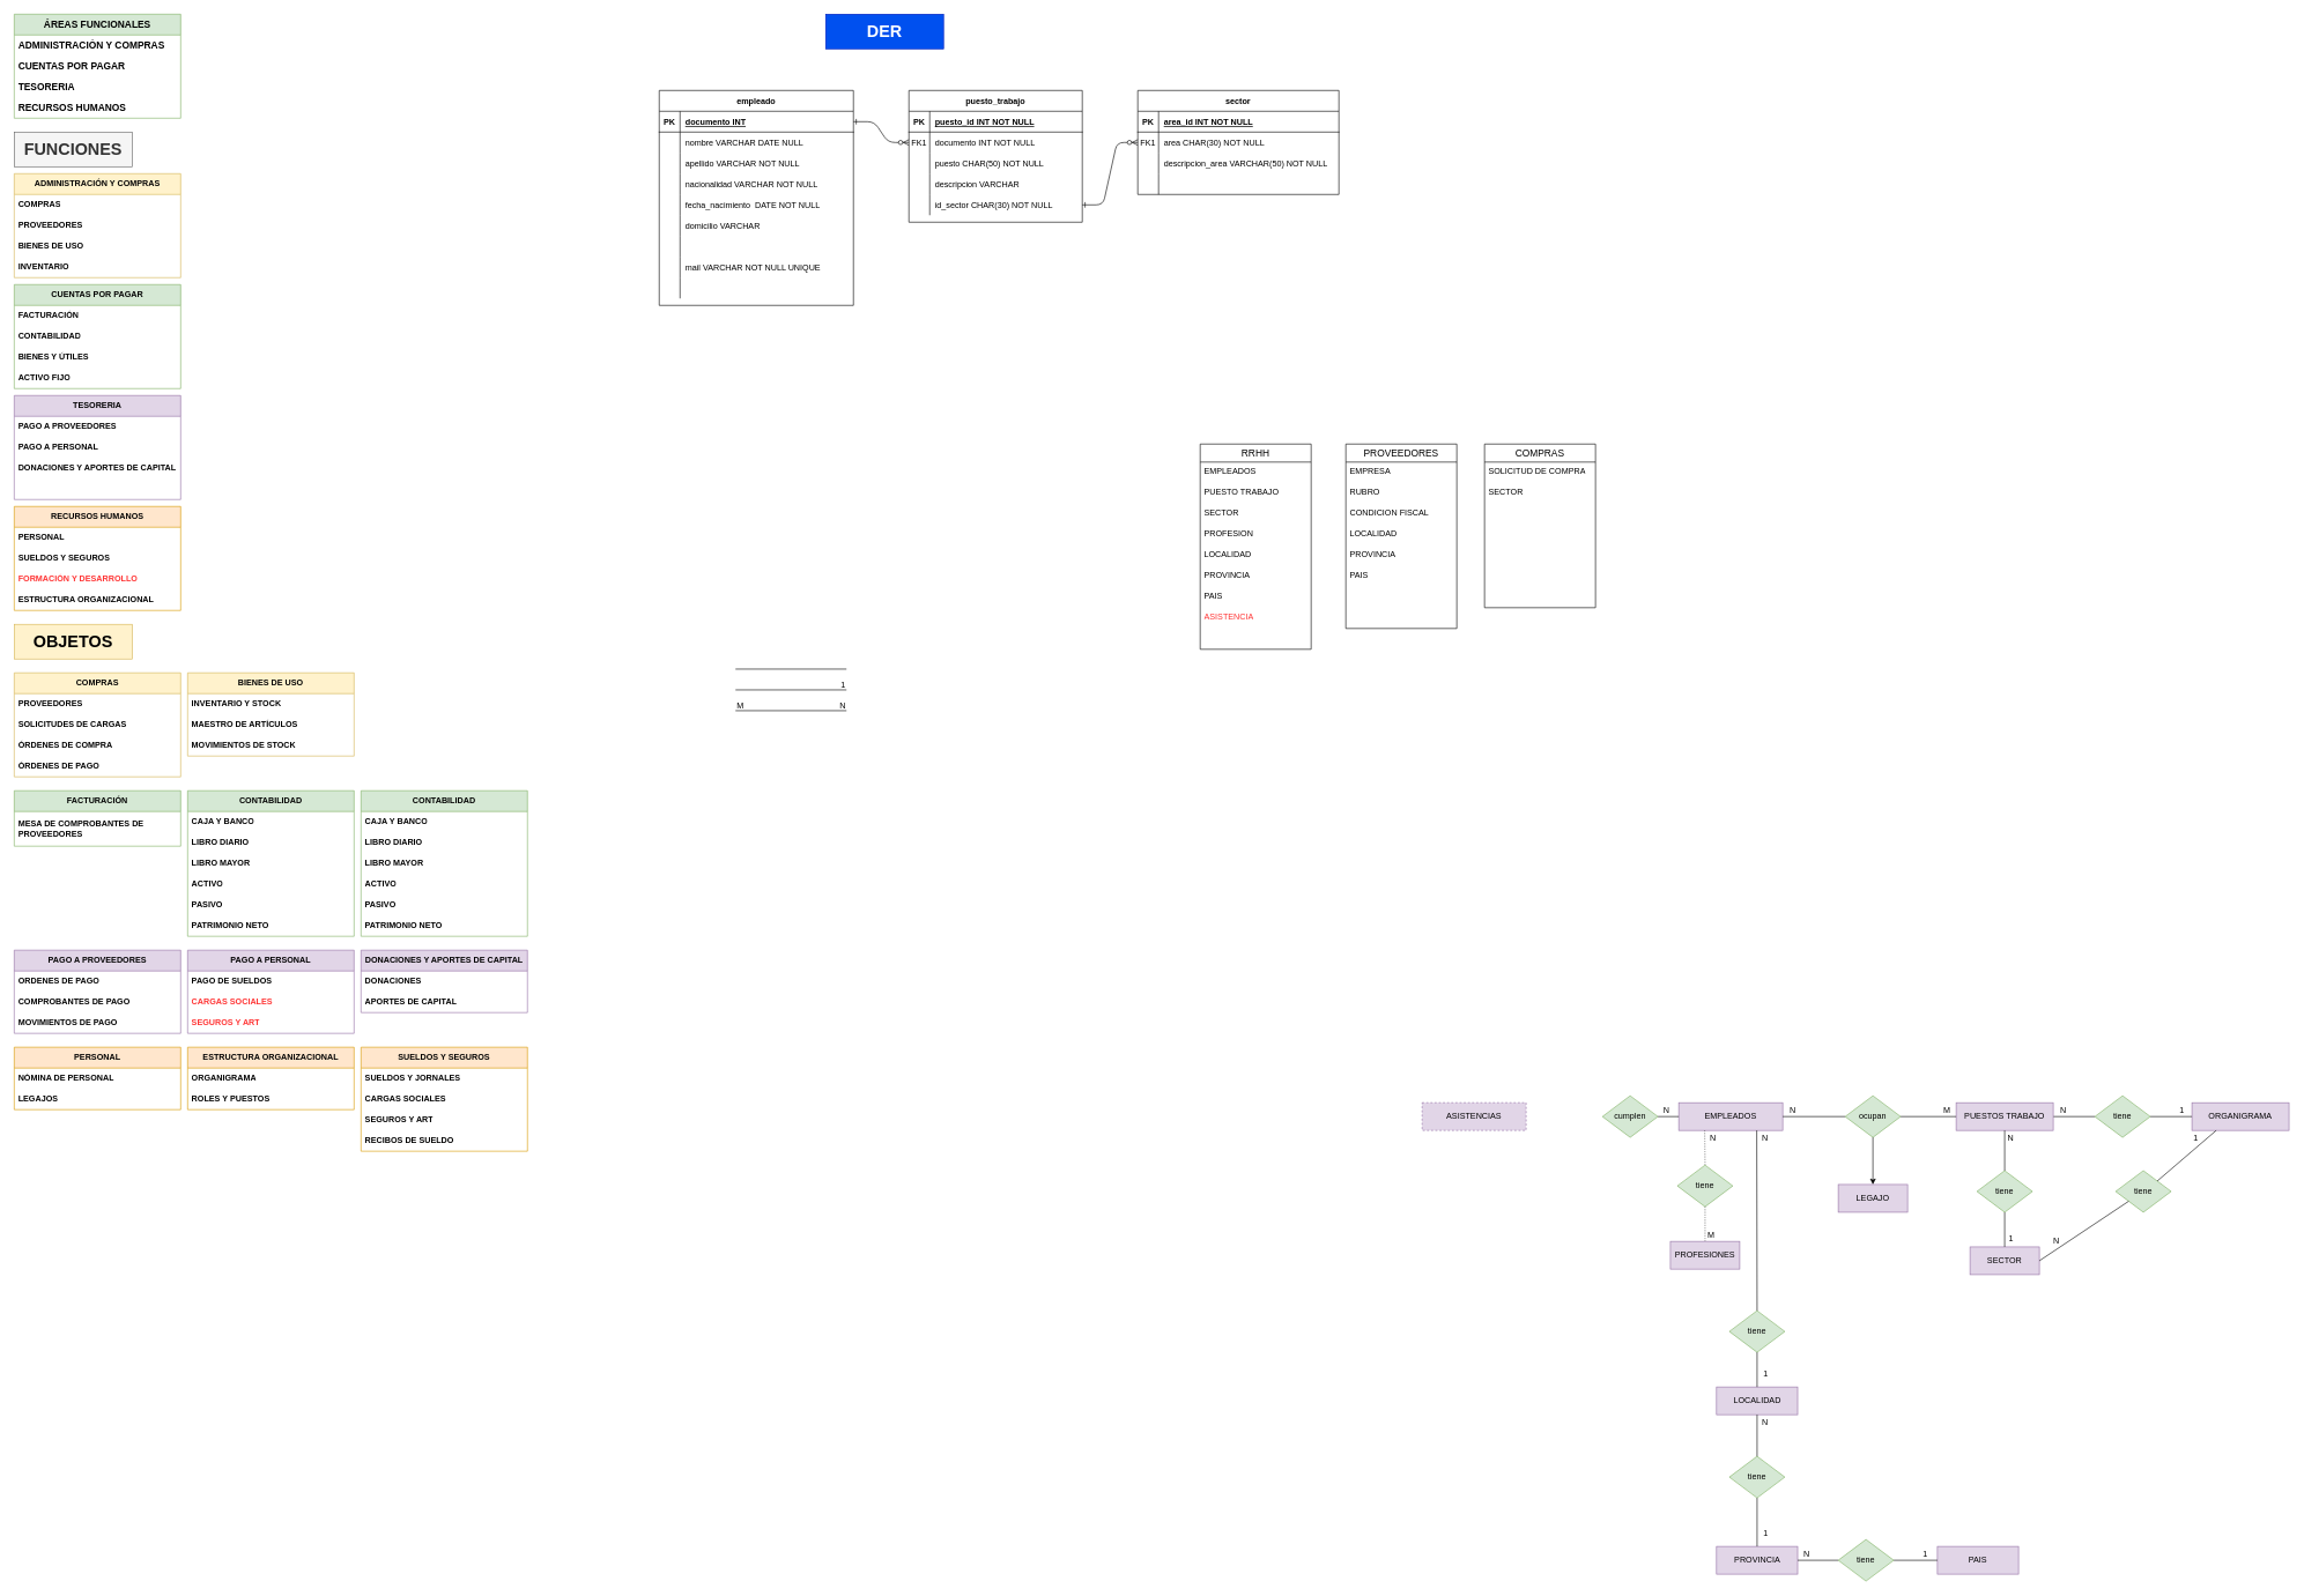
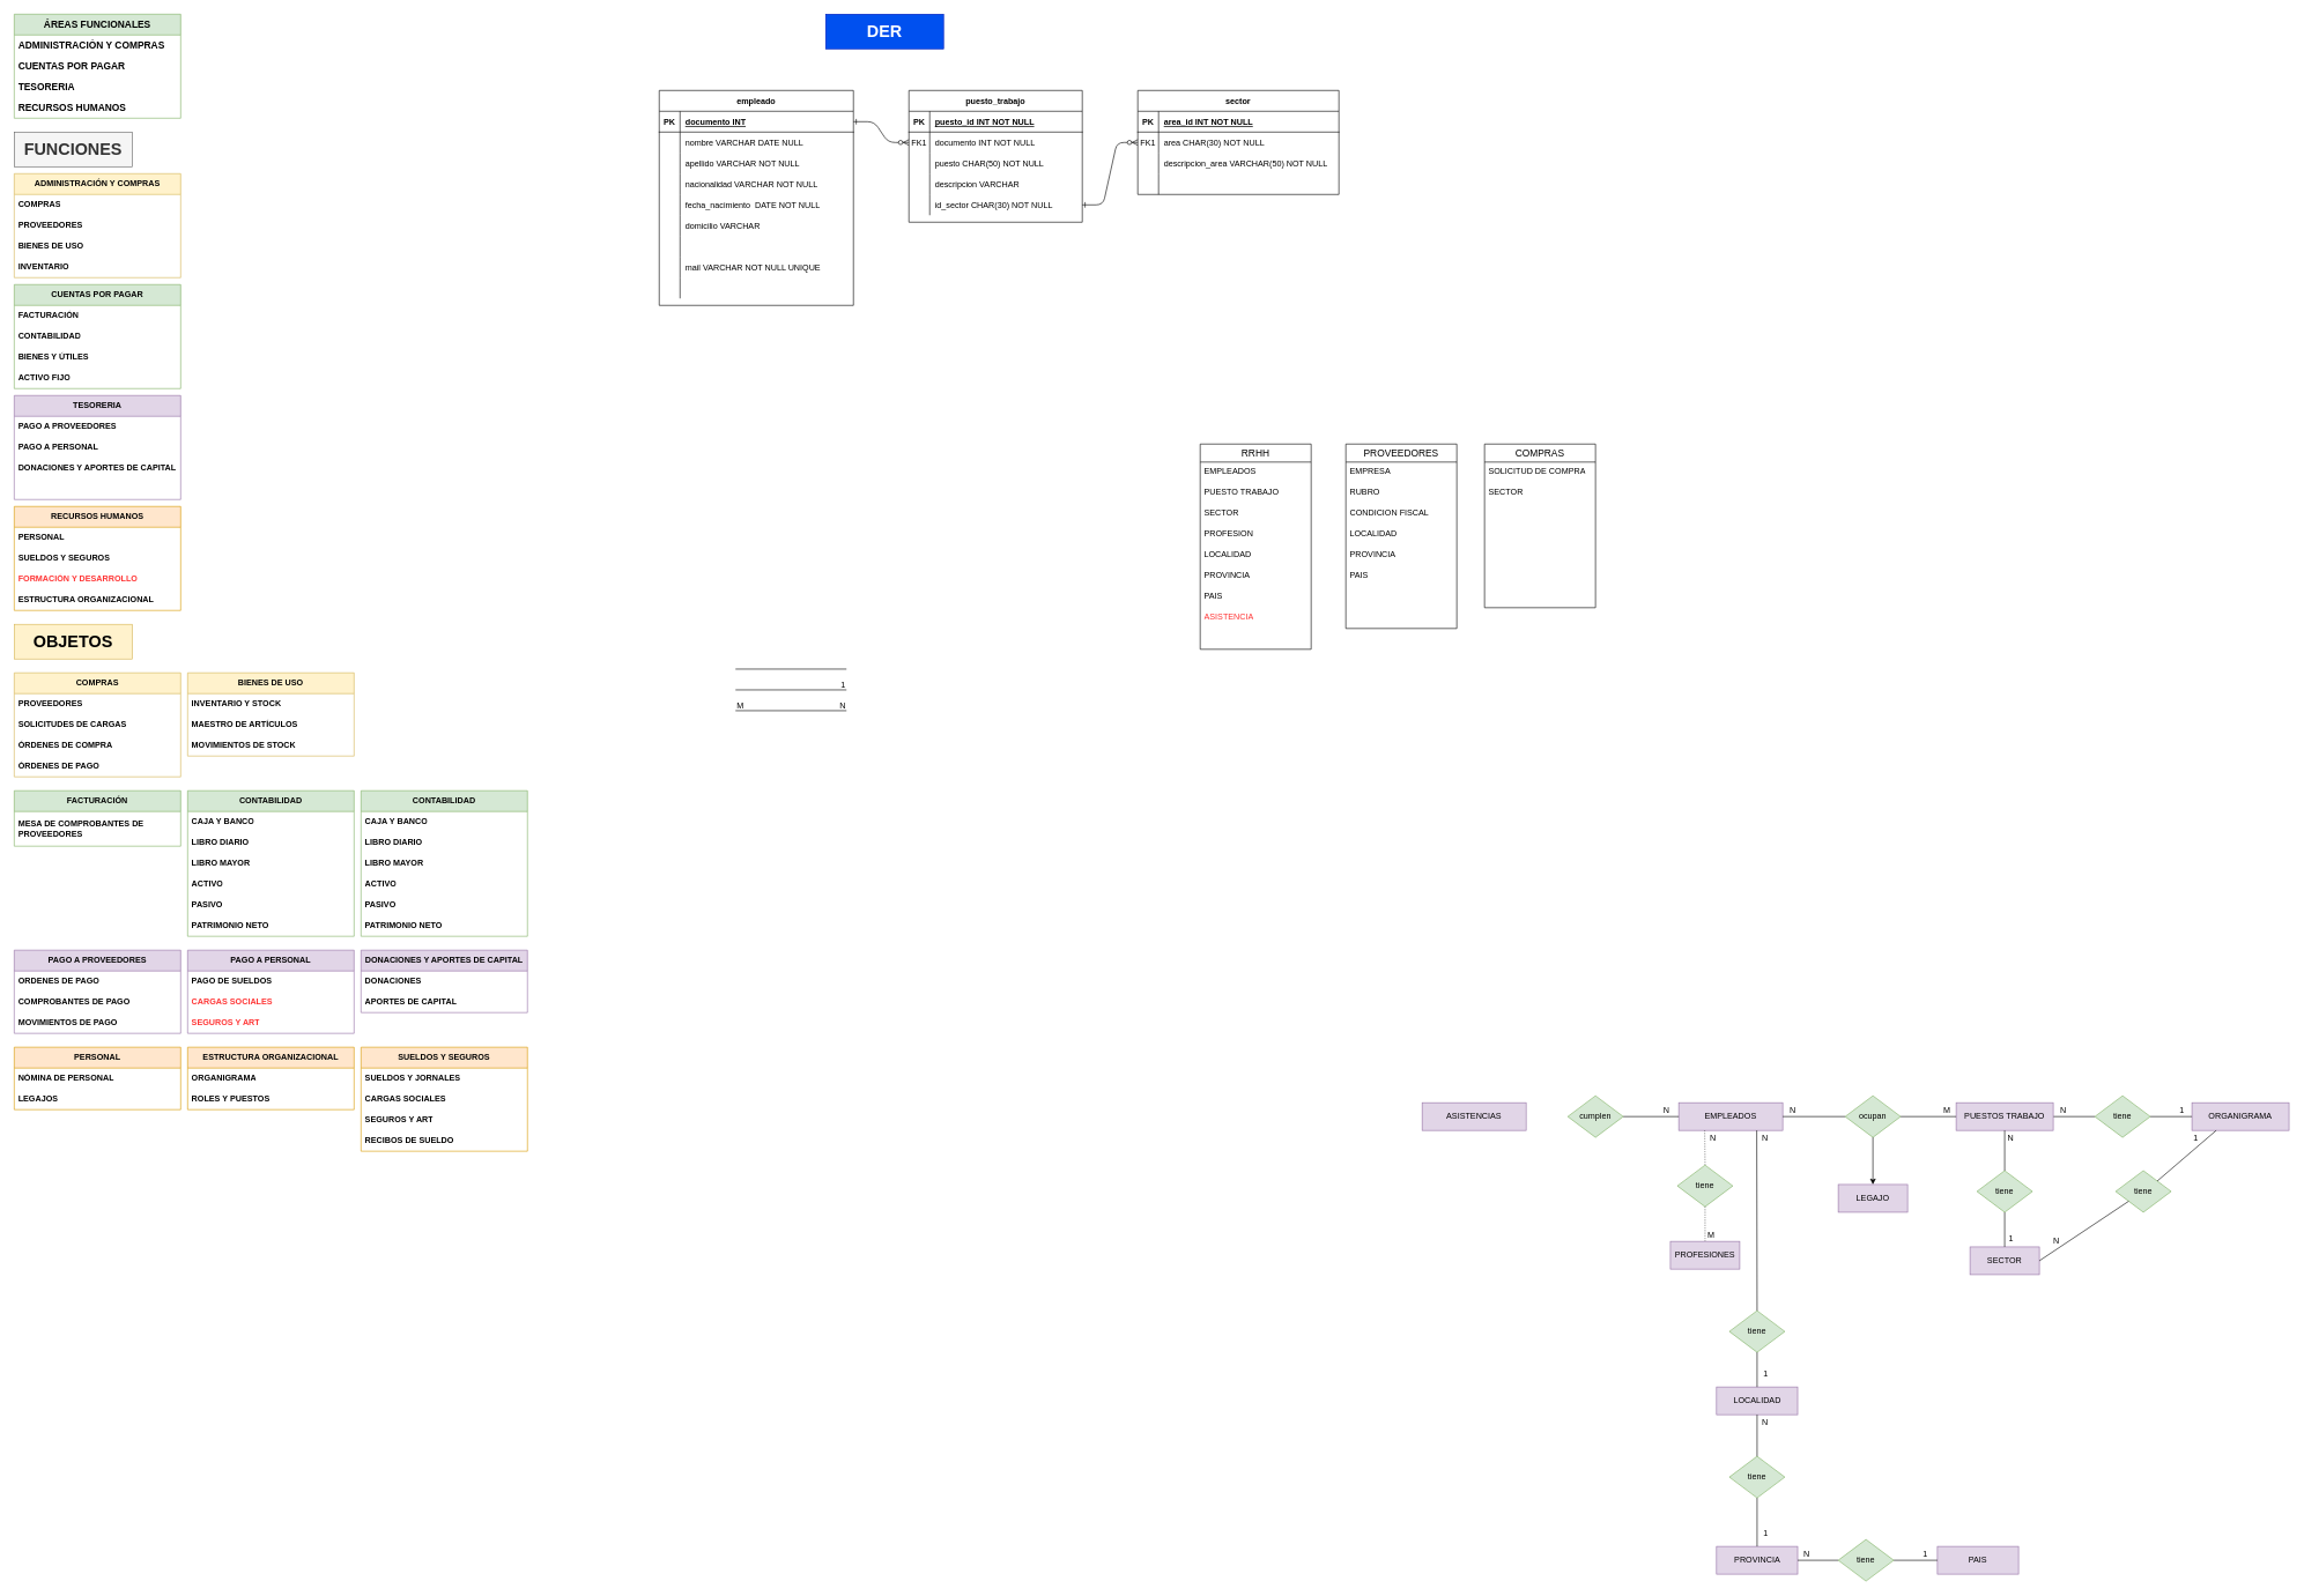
- <mxCell id="217" value="ASISTENCIAS" style="whiteSpace=wrap;html=1;align=center;fillColor=#e1d5e7;strokeColor=#9673a6;dashed=1;" vertex="1" parent="1"><mxGeometry x="2050" y="1590" width="150" height="40" as="geometry" /></mxCell>
+ <mxCell id="217" value="ASISTENCIAS" style="whiteSpace=wrap;html=1;align=center;fillColor=#e1d5e7;strokeColor=#9673a6;" vertex="1" parent="1"><mxGeometry x="2050" y="1590" width="150" height="40" as="geometry" /></mxCell>
- <mxCell id="218" value="cumplen" style="shape=rhombus;perimeter=rhombusPerimeter;whiteSpace=wrap;html=1;align=center;fillColor=#d5e8d4;strokeColor=#82b366;" vertex="1" parent="1"><mxGeometry x="2310" y="1580" width="80" height="60" as="geometry" /></mxCell>
+ <mxCell id="218" value="cumplen" style="shape=rhombus;perimeter=rhombusPerimeter;whiteSpace=wrap;html=1;align=center;fillColor=#d5e8d4;strokeColor=#82b366;" vertex="1" parent="1"><mxGeometry x="2260" y="1580" width="80" height="60" as="geometry" /></mxCell>
